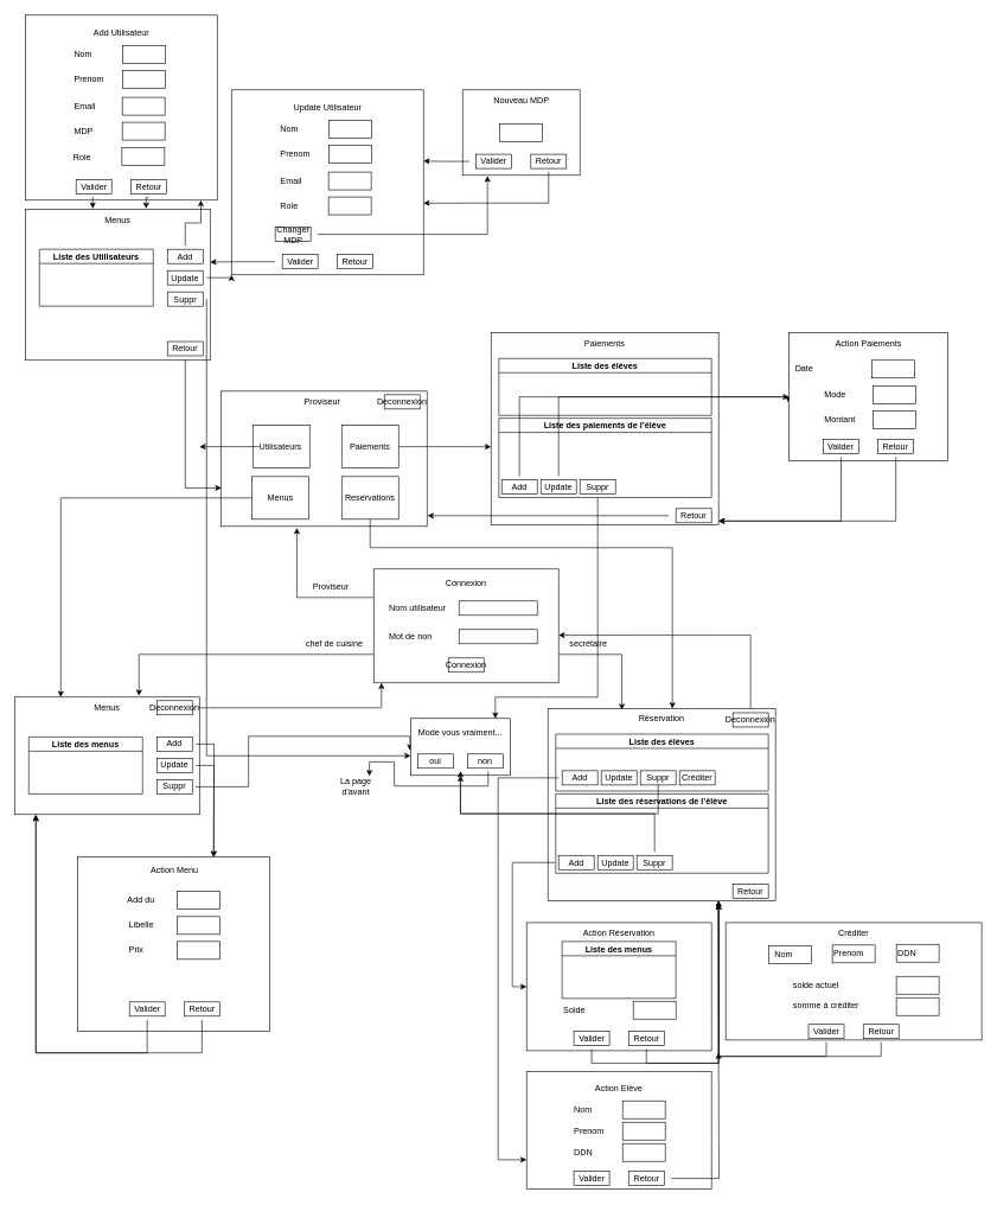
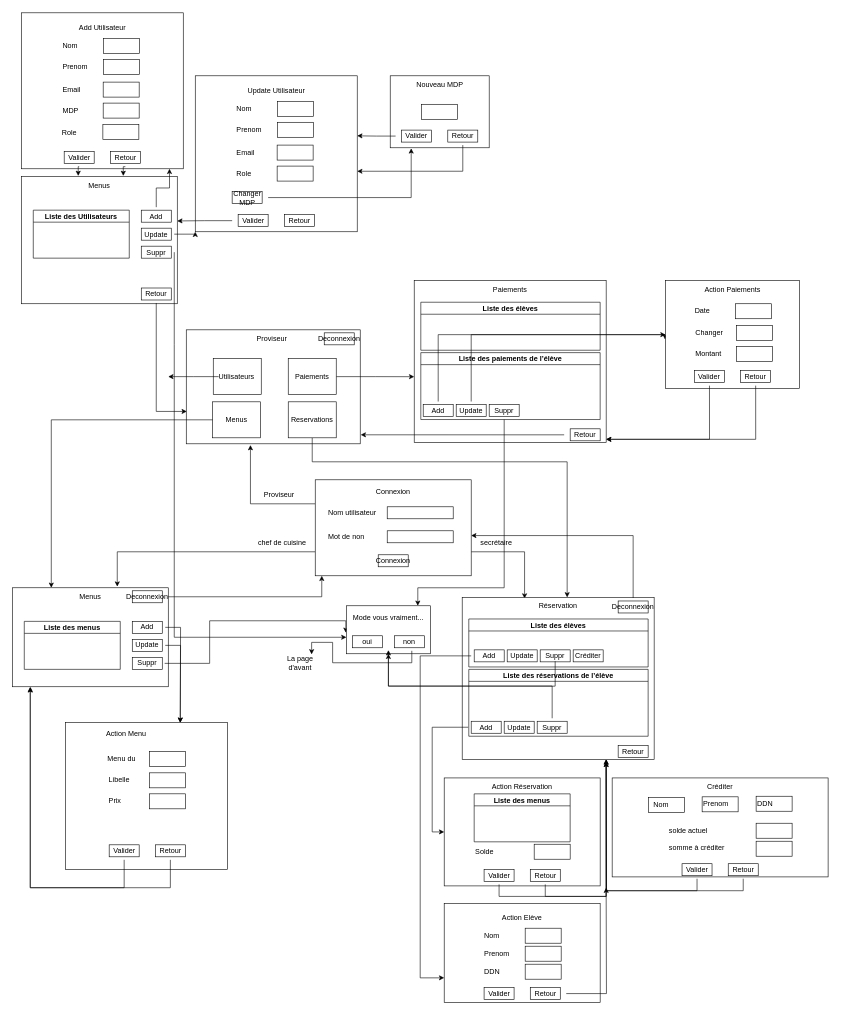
- <mxCell id="163" value="Date" style="text;html=1;strokeColor=none;fillColor=none;align=left;verticalAlign=middle;whiteSpace=wrap;rounded=0;" parent="1" vertex="1"><mxGeometry x="1115.75" y="503" width="60" height="30" as="geometry" /></mxCell>
+ <mxCell id="163" value="Date" style="text;html=1;strokeColor=none;fillColor=none;align=left;verticalAlign=middle;whiteSpace=wrap;rounded=0;" parent="1" vertex="1"><mxGeometry x="1155.75" y="503" width="60" height="30" as="geometry" /></mxCell>
- <mxCell id="153" value="Mode" style="text;html=1;strokeColor=none;fillColor=none;align=left;verticalAlign=middle;whiteSpace=wrap;rounded=0;" parent="1" vertex="1"><mxGeometry x="1157.25" y="539" width="60" height="30" as="geometry" /></mxCell>
+ <mxCell id="153" value="Changer" style="text;html=1;strokeColor=none;fillColor=none;align=left;verticalAlign=middle;whiteSpace=wrap;rounded=0;" parent="1" vertex="1"><mxGeometry x="1157.25" y="539" width="60" height="30" as="geometry" /></mxCell>
- <mxCell id="27" value="Action Menu" style="text;html=1;strokeColor=none;fillColor=none;align=center;verticalAlign=middle;whiteSpace=wrap;rounded=0;" parent="1" vertex="1"><mxGeometry x="210" y="1207" width="70" height="30" as="geometry" /></mxCell>
+ <mxCell id="27" value="Action Menu" style="text;html=1;strokeColor=none;fillColor=none;align=center;verticalAlign=middle;whiteSpace=wrap;rounded=0;" parent="1" vertex="1"><mxGeometry x="175" y="1207" width="70" height="30" as="geometry" /></mxCell>
- <mxCell id="41" value="Add du" style="text;html=1;strokeColor=none;fillColor=none;align=left;verticalAlign=middle;whiteSpace=wrap;rounded=0;" parent="1" vertex="1"><mxGeometry x="177" y="1249.5" width="60" height="30" as="geometry" /></mxCell>
+ <mxCell id="41" value="Menu du" style="text;html=1;strokeColor=none;fillColor=none;align=left;verticalAlign=middle;whiteSpace=wrap;rounded=0;" parent="1" vertex="1"><mxGeometry x="177" y="1249.5" width="60" height="30" as="geometry" /></mxCell>
